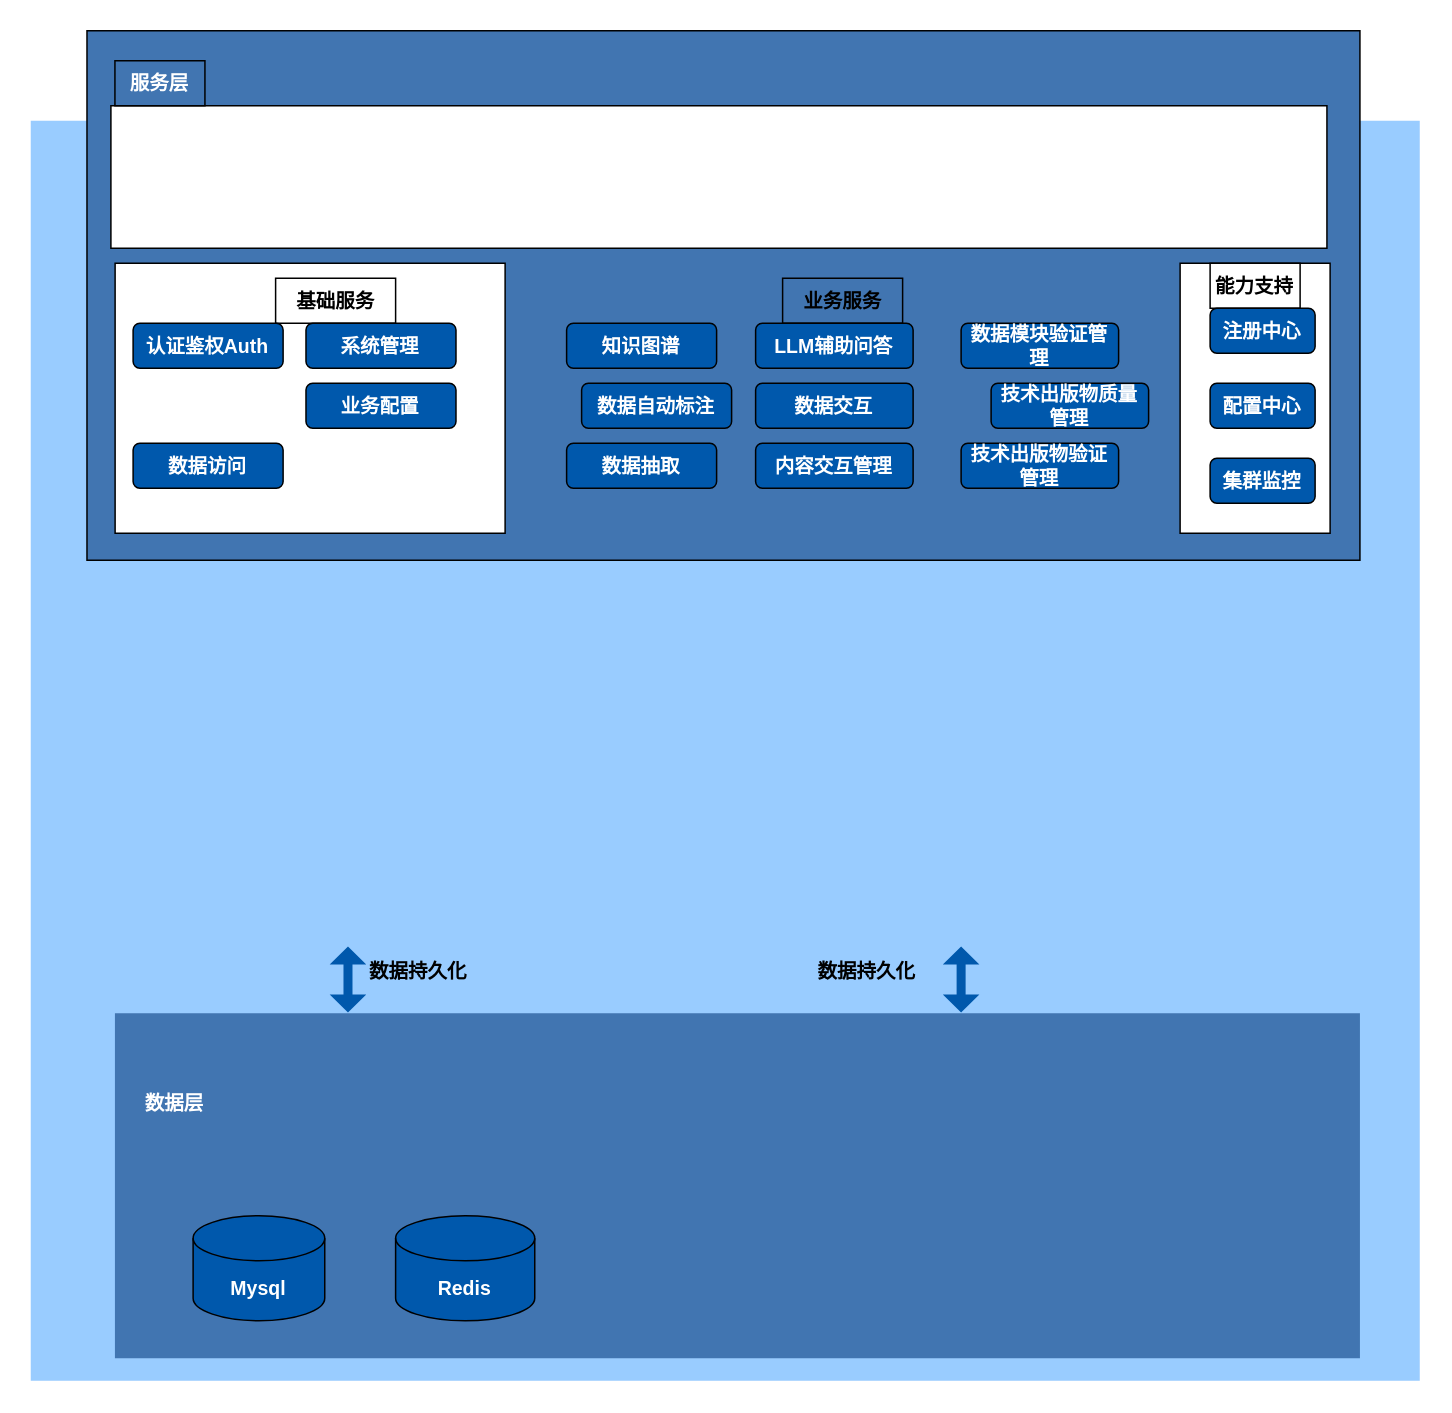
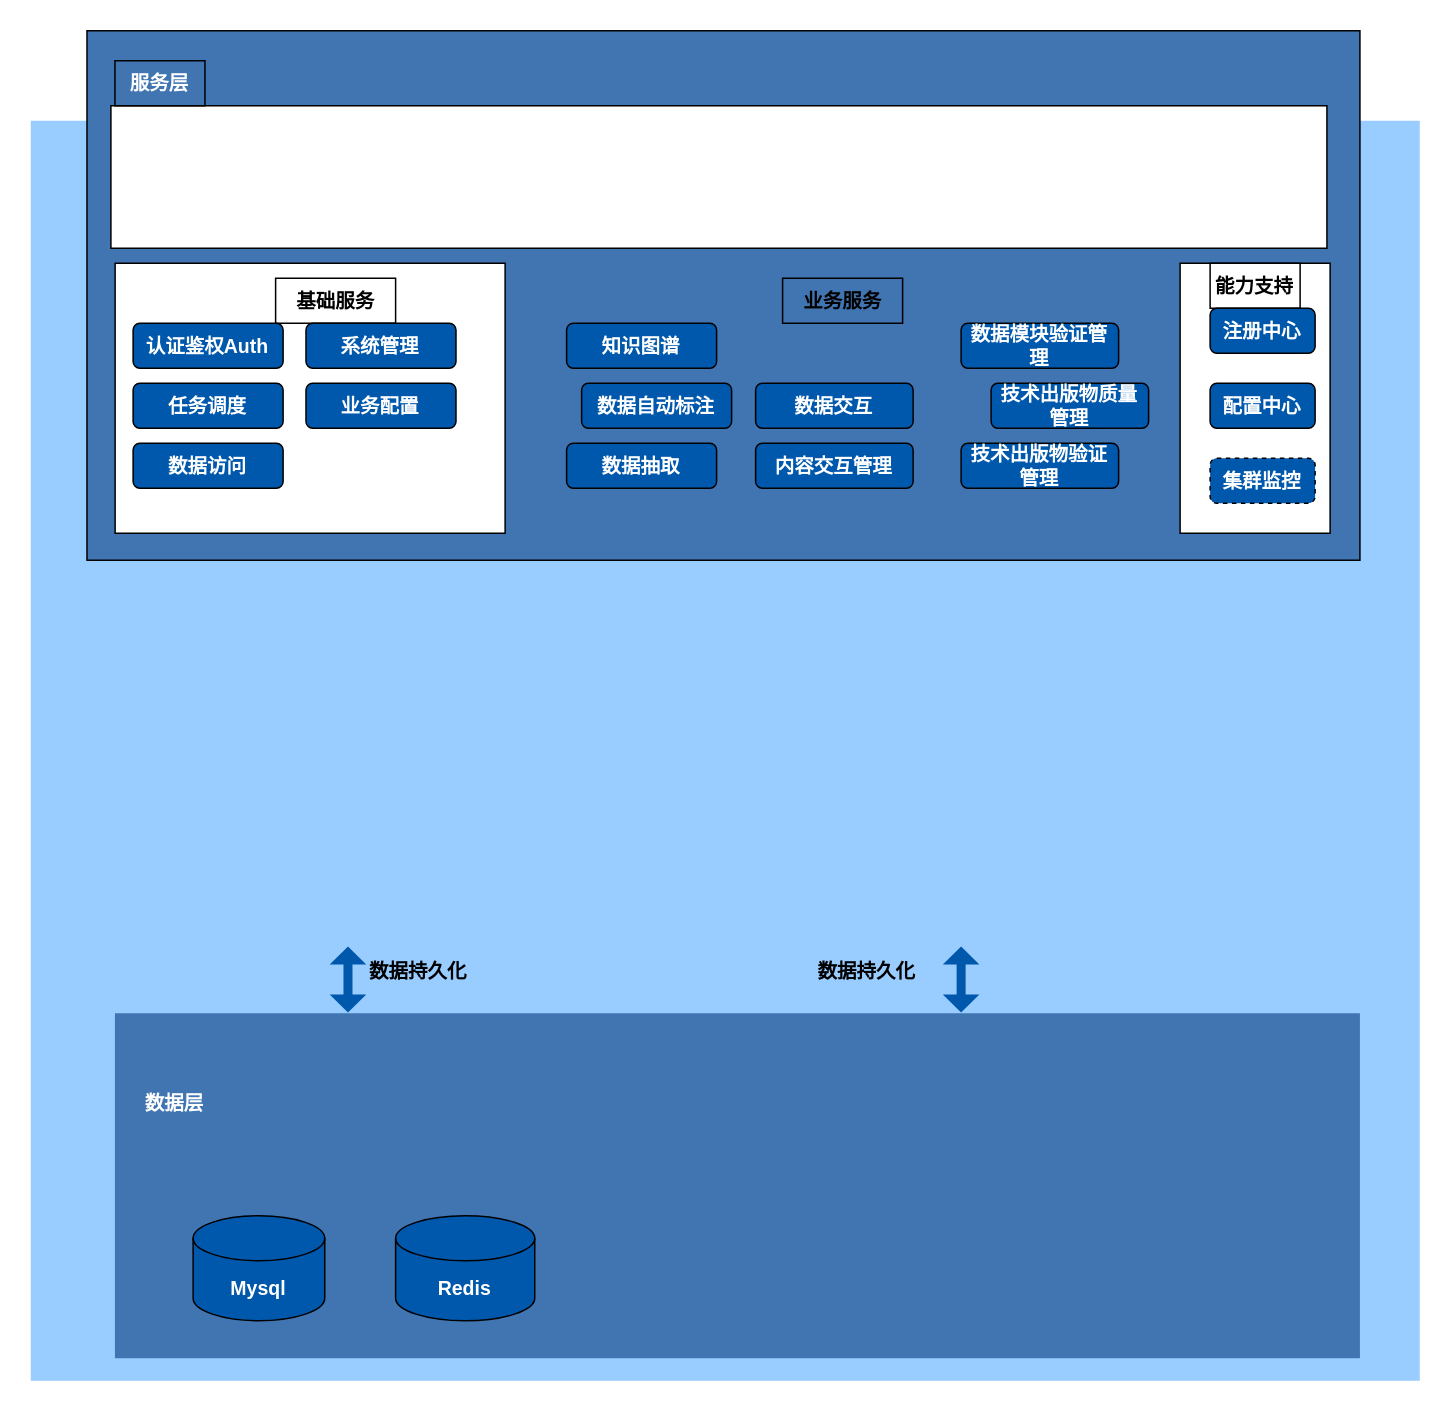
- <mxCell id="22" value="LLM辅助问答" style="rounded=1;whiteSpace=wrap;html=1;fontStyle=1;fontSize=13;strokeColor=default;fillColor=#0058AC;fontColor=#FFFFFF;" vertex="1" parent="1"><mxGeometry x="503.24" y="215" width="105" height="30" as="geometry" /></mxCell>
+ <mxCell id="15" value="任务调度" style="rounded=1;whiteSpace=wrap;html=1;fontStyle=1;fontSize=13;strokeColor=default;fillColor=#0058AC;fontColor=#FFFFFF;" vertex="1" parent="1"><mxGeometry x="88.24" y="255" width="100" height="30" as="geometry" /></mxCell>
- <mxCell id="11" value="集群监控" style="rounded=1;whiteSpace=wrap;html=1;fontStyle=1;fontSize=13;strokeColor=default;fillColor=#0058AC;fontColor=#FFFFFF;" vertex="1" parent="1"><mxGeometry x="806.24" y="305" width="70" height="30" as="geometry" /></mxCell>
+ <mxCell id="11" value="集群监控" style="rounded=1;whiteSpace=wrap;html=1;fontStyle=1;fontSize=13;strokeColor=default;fillColor=#0058AC;fontColor=#FFFFFF;dashed=1;" vertex="1" parent="1"><mxGeometry x="806.24" y="305" width="70" height="30" as="geometry" /></mxCell>
